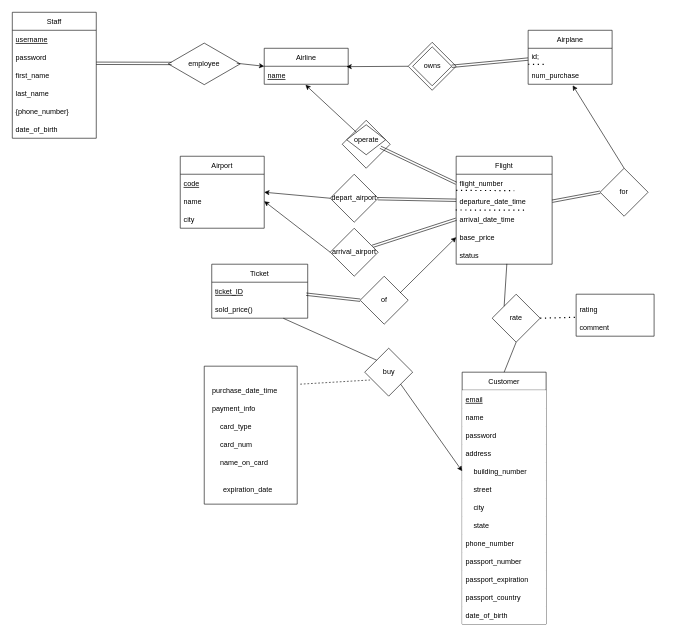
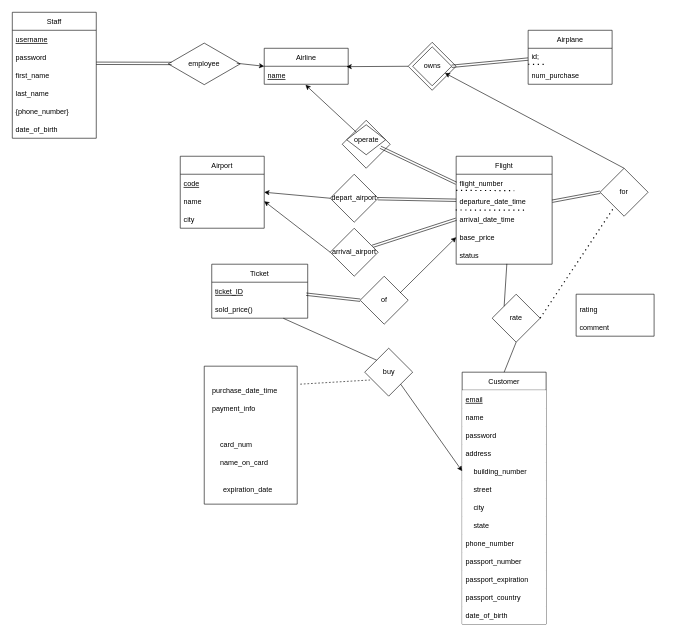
- <mxCell id="25" value="" style="endArrow=classic;html=1;rounded=1;sketch=0;curved=0;entryX=0.531;entryY=1.06;entryDx=0;entryDy=0;entryPerimeter=0;exitX=0.5;exitY=0;exitDx=0;exitDy=0;" parent="1" source="24" target="22" edge="1"><mxGeometry width="50" height="50" relative="1" as="geometry"><mxPoint x="830" y="300" as="sourcePoint" /><mxPoint x="880" y="250" as="targetPoint" /></mxGeometry></mxCell>
+ <mxCell id="25" value="" style="endArrow=classic;html=1;rounded=1;sketch=0;curved=0;exitX=0.5;exitY=0;exitDx=0;exitDy=0;" parent="1" source="24" target="9" edge="1"><mxGeometry width="50" height="50" relative="1" as="geometry"><mxPoint x="830" y="300" as="sourcePoint" /><mxPoint x="880" y="250" as="targetPoint" /></mxGeometry></mxCell>
- <mxCell id="82" value="" style="endArrow=none;dashed=1;html=1;dashPattern=1 3;strokeWidth=2;rounded=0;labelBackgroundColor=default;fontColor=default;exitX=1;exitY=0.5;exitDx=0;exitDy=0;strokeColor=default;entryX=0.014;entryY=-0.053;entryDx=0;entryDy=0;entryPerimeter=0;" parent="1" source="78" target="81" edge="1"><mxGeometry width="50" height="50" relative="1" as="geometry"><mxPoint x="930" y="610" as="sourcePoint" /><mxPoint x="980" y="560" as="targetPoint" /></mxGeometry></mxCell>
+ <mxCell id="82" value="" style="endArrow=none;dashed=1;html=1;dashPattern=1 3;strokeWidth=2;rounded=0;labelBackgroundColor=default;fontColor=default;exitX=1;exitY=0.5;exitDx=0;exitDy=0;strokeColor=default;" parent="1" source="78" target="24" edge="1"><mxGeometry width="50" height="50" relative="1" as="geometry"><mxPoint x="930" y="610" as="sourcePoint" /><mxPoint x="980" y="560" as="targetPoint" /></mxGeometry></mxCell>
- <mxCell id="58" value="    card_type" style="text;strokeColor=none;fillColor=default;align=left;verticalAlign=middle;spacingLeft=4;spacingRight=4;overflow=hidden;points=[[0,0.5],[1,0.5]];portConstraint=eastwest;rotatable=0;rounded=0;dashed=1;sketch=0;fontColor=default;" parent="55" vertex="1"><mxGeometry x="7.5" y="85" width="140" height="30" as="geometry" /></mxCell>
